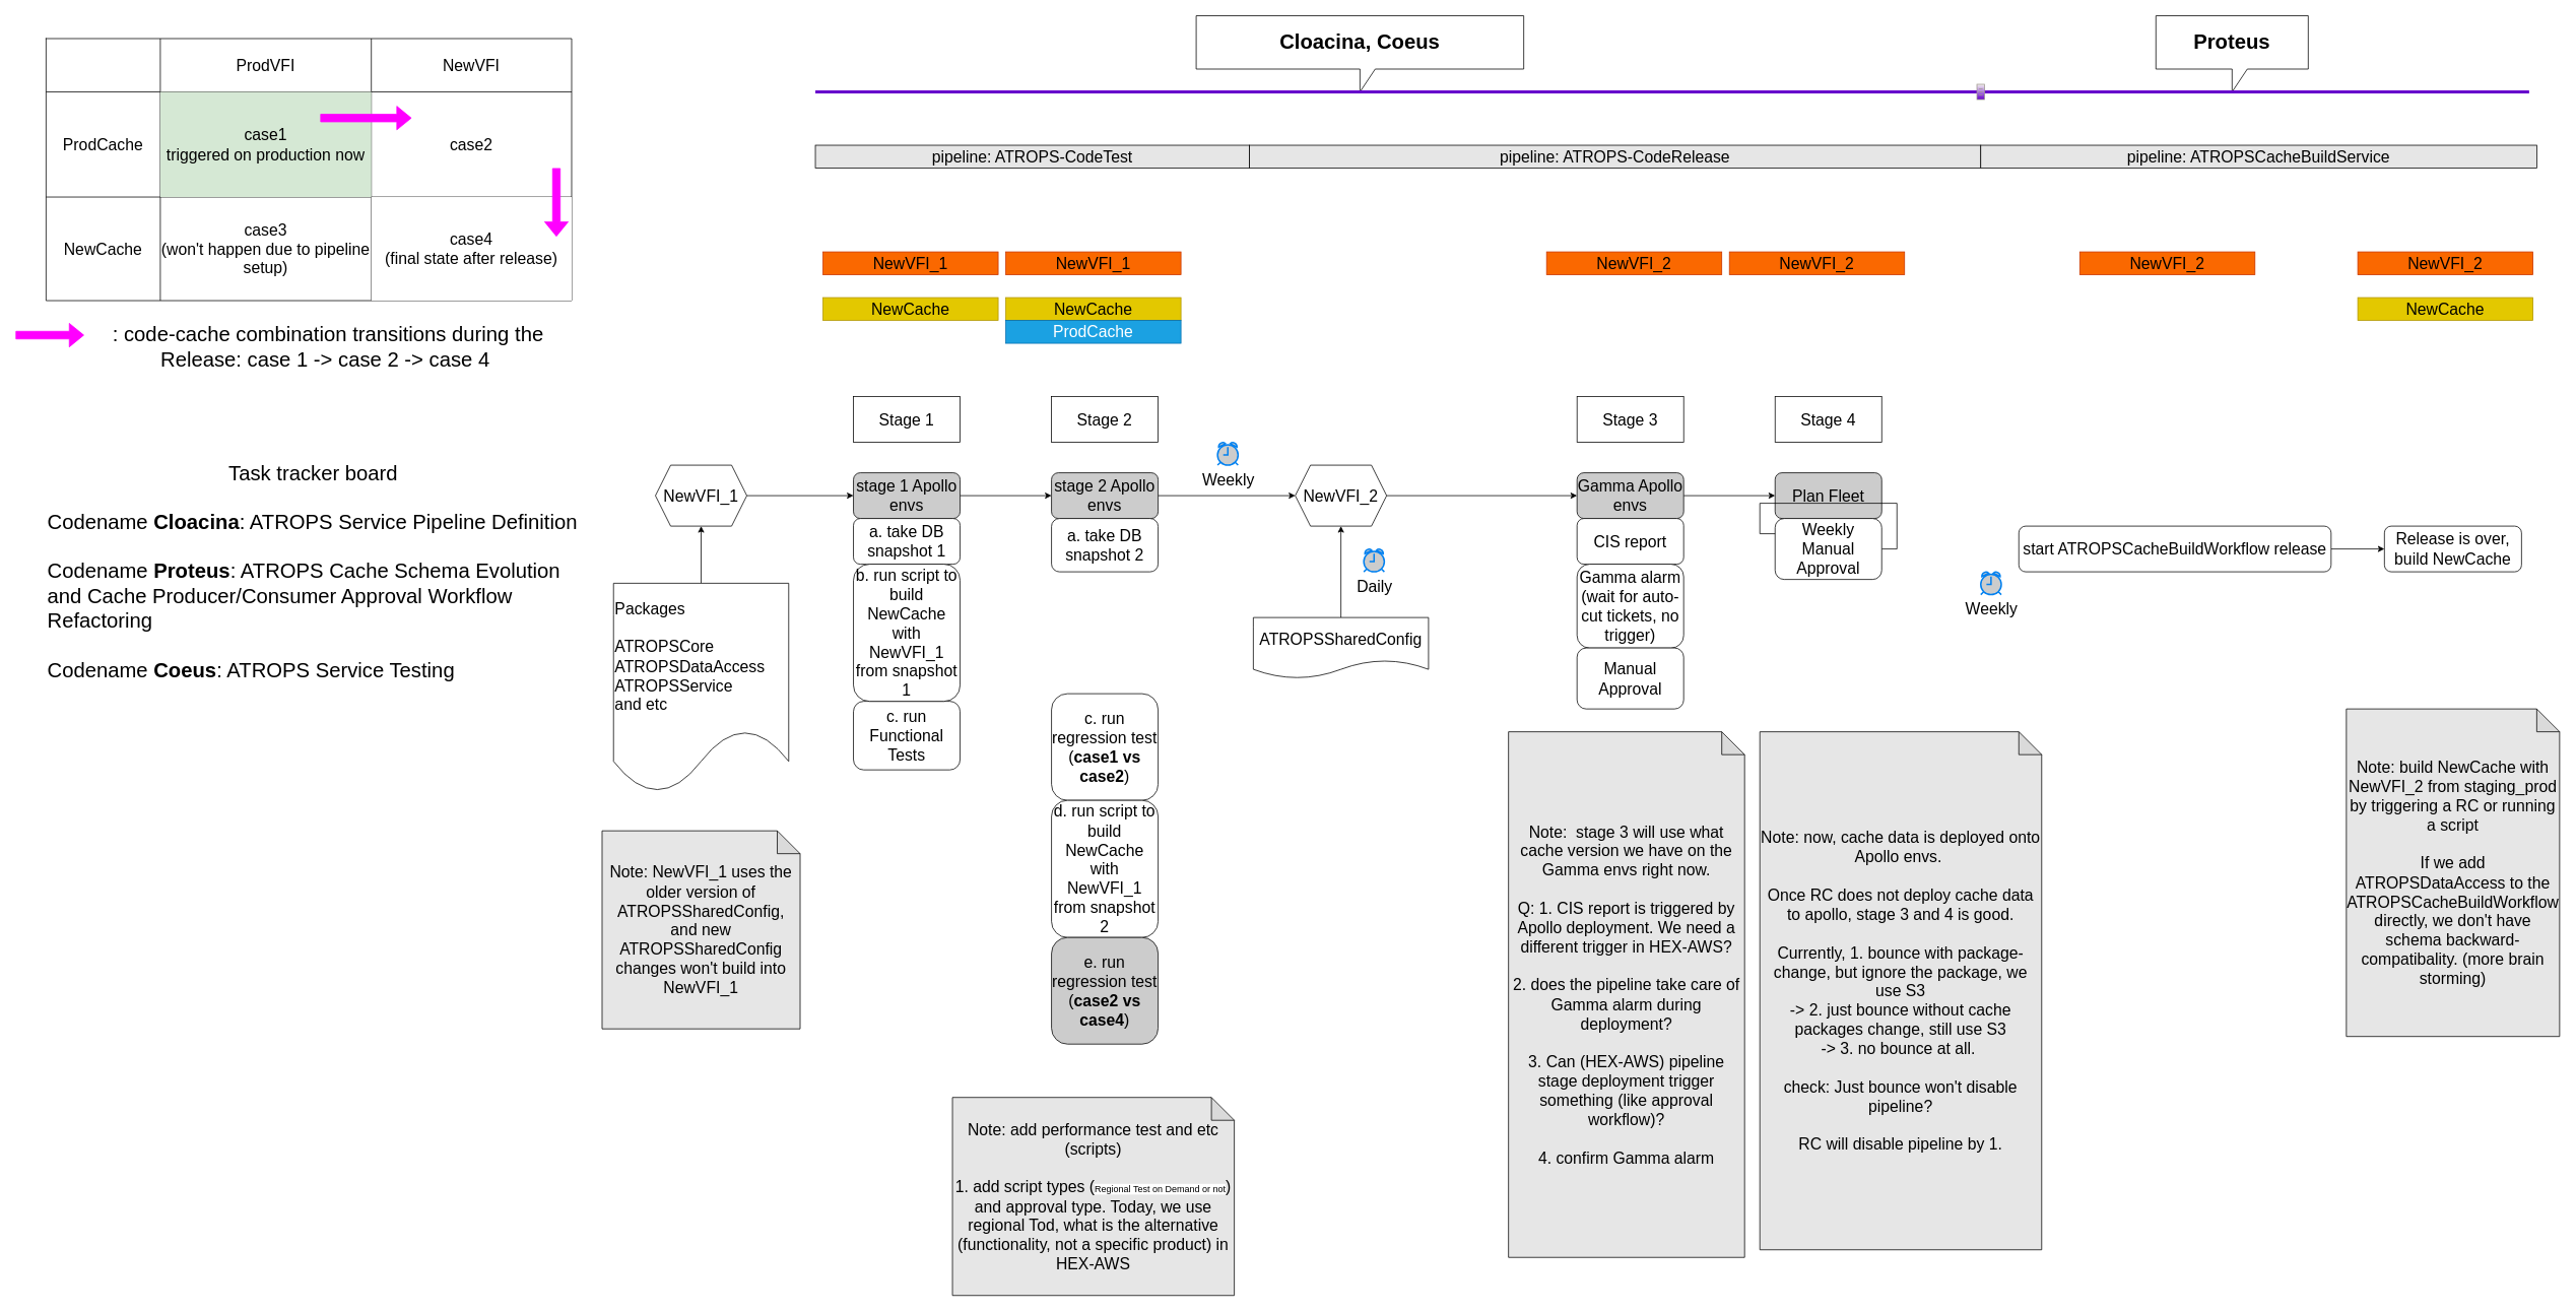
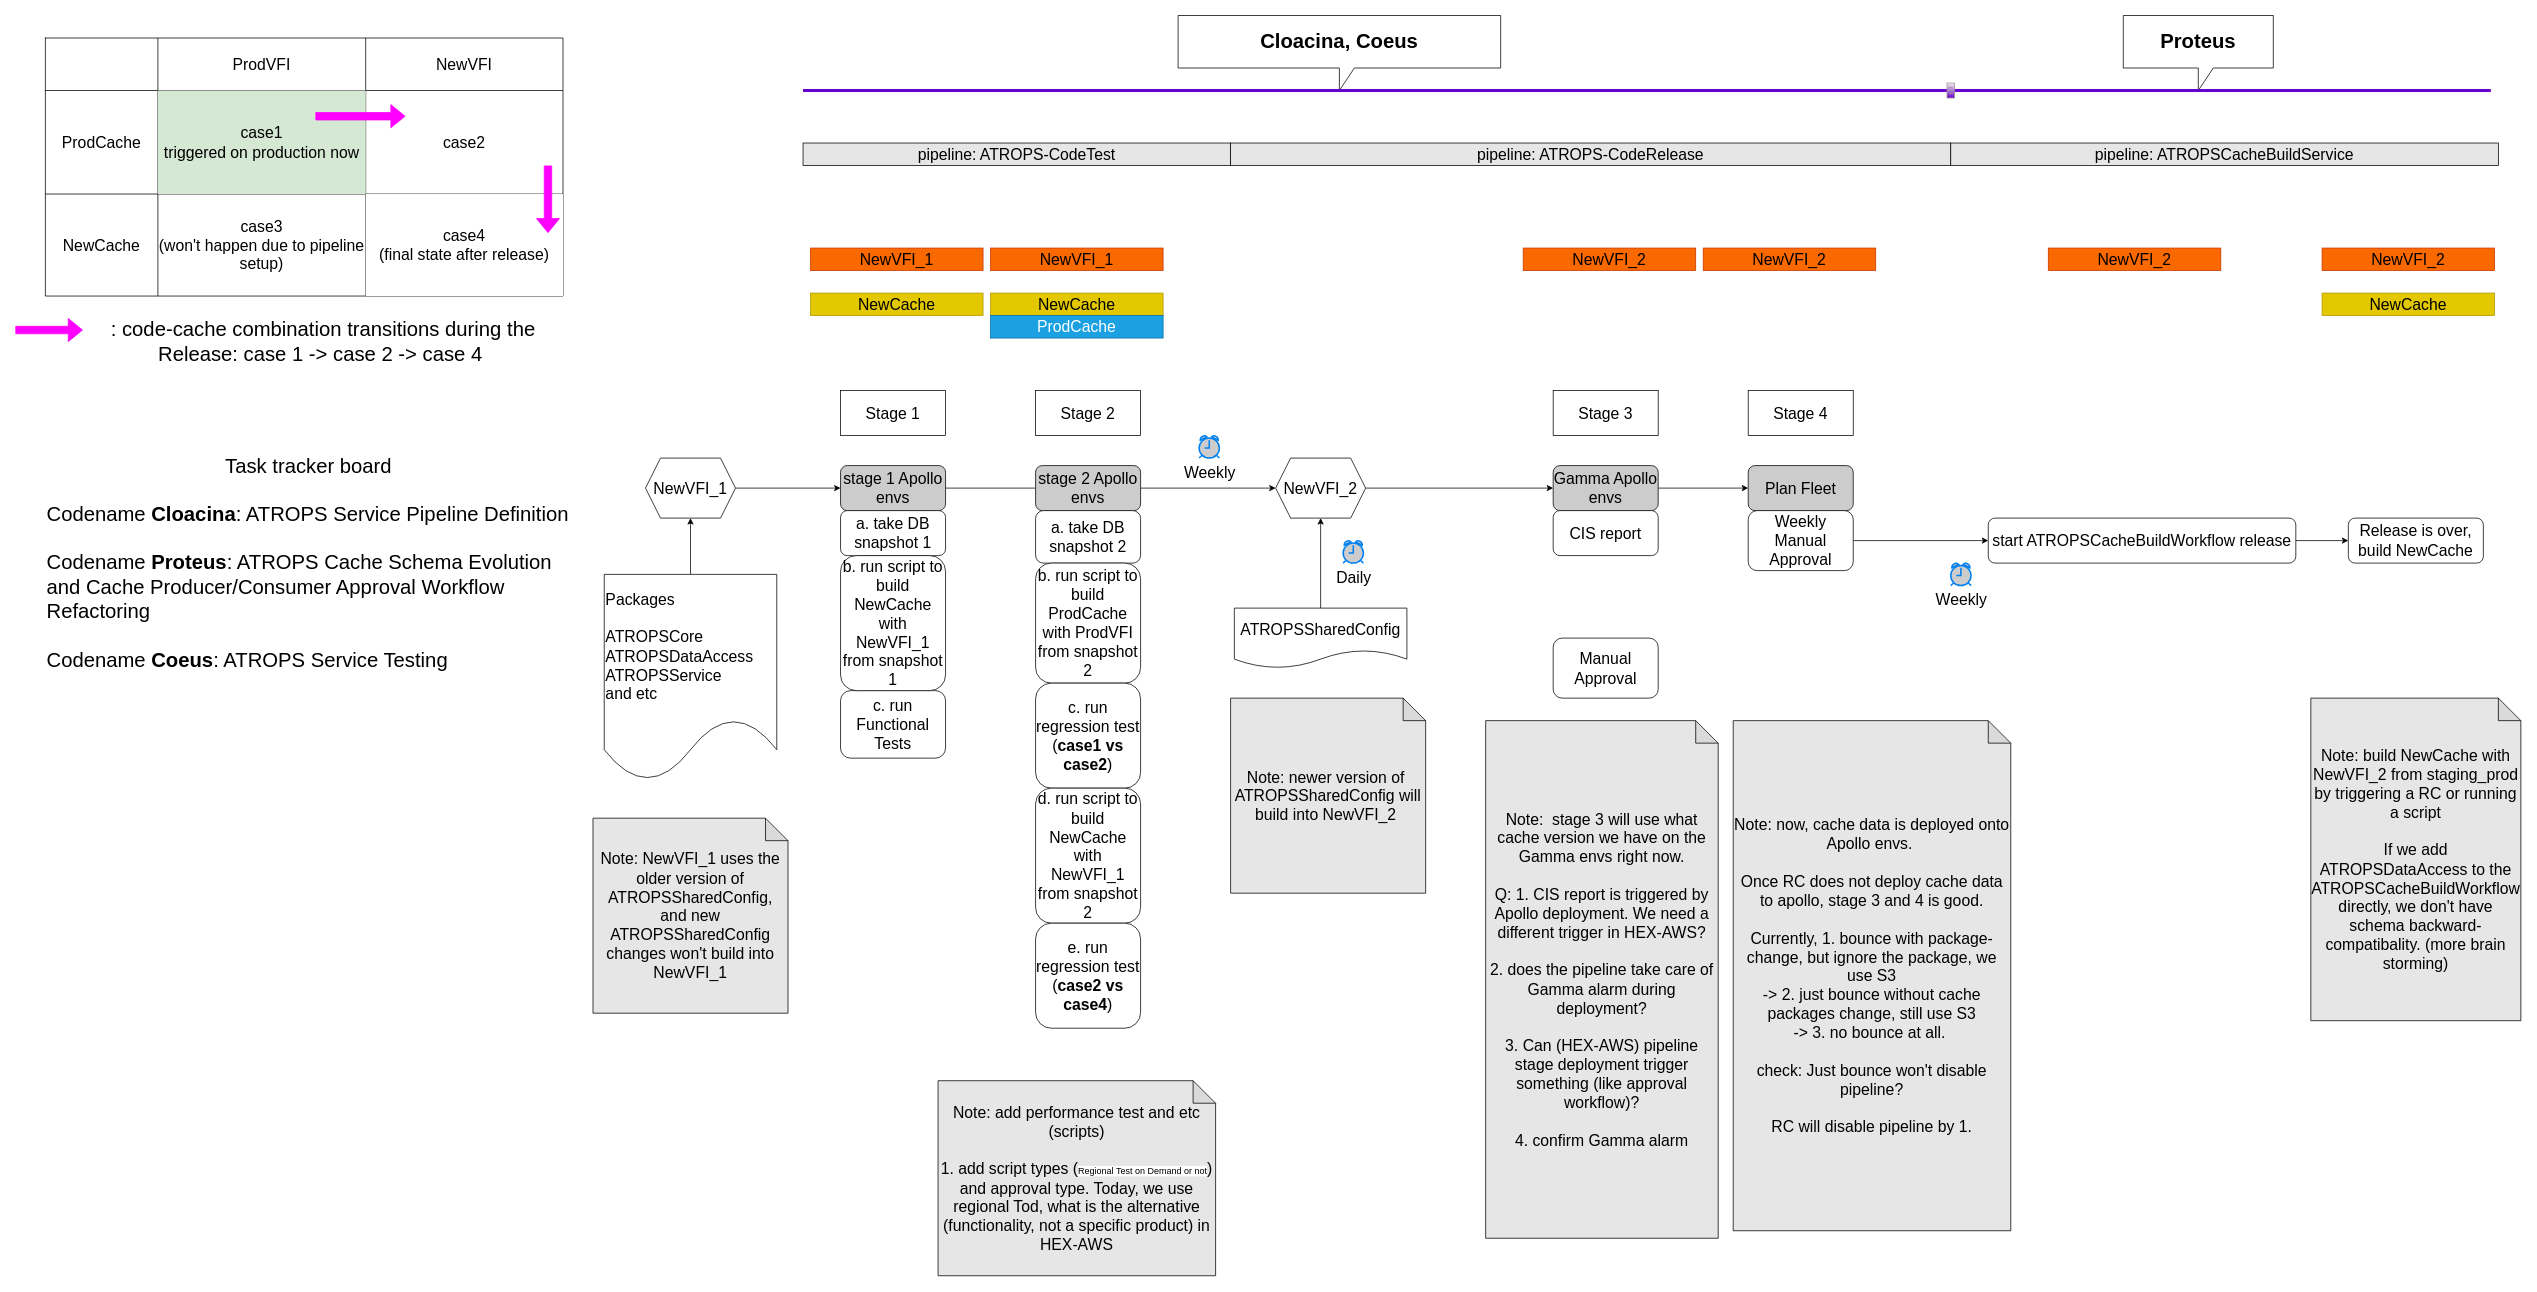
- <mxCell id="15" style="edgeStyle=orthogonalEdgeStyle;rounded=0;orthogonalLoop=1;jettySize=auto;html=1;exitX=1;exitY=0.5;exitDx=0;exitDy=0;entryX=0;entryY=0.5;entryDx=0;entryDy=0;fontSize=21;" parent="1" source="16" target="20" edge="1"><mxGeometry relative="1" as="geometry" /></mxCell>
+ <mxCell id="15" style="edgeStyle=orthogonalEdgeStyle;rounded=0;orthogonalLoop=1;jettySize=auto;html=1;exitX=1;exitY=0.5;exitDx=0;exitDy=0;entryX=0;entryY=0.5;entryDx=0;entryDy=0;fontSize=21;endArrow=none;" parent="1" source="16" target="20" edge="1"><mxGeometry relative="1" as="geometry" /></mxCell>
- <mxCell id="51" style="edgeStyle=orthogonalEdgeStyle;rounded=0;orthogonalLoop=1;jettySize=auto;html=1;exitX=1;exitY=0.5;exitDx=0;exitDy=0;fontSize=21;" parent="1" source="52" target="25" edge="1"><mxGeometry relative="1" as="geometry" /></mxCell>
+ <mxCell id="51" style="edgeStyle=orthogonalEdgeStyle;rounded=0;orthogonalLoop=1;jettySize=auto;html=1;exitX=1;exitY=0.5;exitDx=0;exitDy=0;fontSize=21;" parent="1" source="52" target="38" edge="1"><mxGeometry relative="1" as="geometry" /></mxCell>
- <mxCell id="36" value="Gamma alarm (wait for auto-cut tickets, no trigger)" style="rounded=1;whiteSpace=wrap;html=1;fontSize=21;" parent="1" vertex="1"><mxGeometry x="2070" y="740" width="140" height="110" as="geometry" /></mxCell>
+ <mxCell id="69" value="b. run script to build ProdCache with ProdVFI from snapshot 2" style="rounded=1;whiteSpace=wrap;html=1;fontSize=21;" parent="1" vertex="1"><mxGeometry x="1380" y="750" width="140" height="160" as="geometry" /></mxCell>
+ <mxCell id="65" value="Note: newer version of&amp;nbsp; ATROPSSharedConfig will build into NewVFI_2&amp;nbsp;" style="shape=note;whiteSpace=wrap;html=1;backgroundOutline=1;darkOpacity=0.05;fontSize=21;fillColor=#E6E6E6;" parent="1" vertex="1"><mxGeometry x="1640" y="930" width="260" height="260" as="geometry" /></mxCell>
- <mxCell id="74" value="e. run regression test (&lt;b&gt;case2 vs case4&lt;/b&gt;)" style="rounded=1;whiteSpace=wrap;html=1;fontSize=21;fillColor=#cccccc;" parent="1" vertex="1"><mxGeometry x="1380" y="1230" width="140" height="140" as="geometry" /></mxCell>
+ <mxCell id="74" value="e. run regression test (&lt;b&gt;case2 vs case4&lt;/b&gt;)" style="rounded=1;whiteSpace=wrap;html=1;fontSize=21;" parent="1" vertex="1"><mxGeometry x="1380" y="1230" width="140" height="140" as="geometry" /></mxCell>
